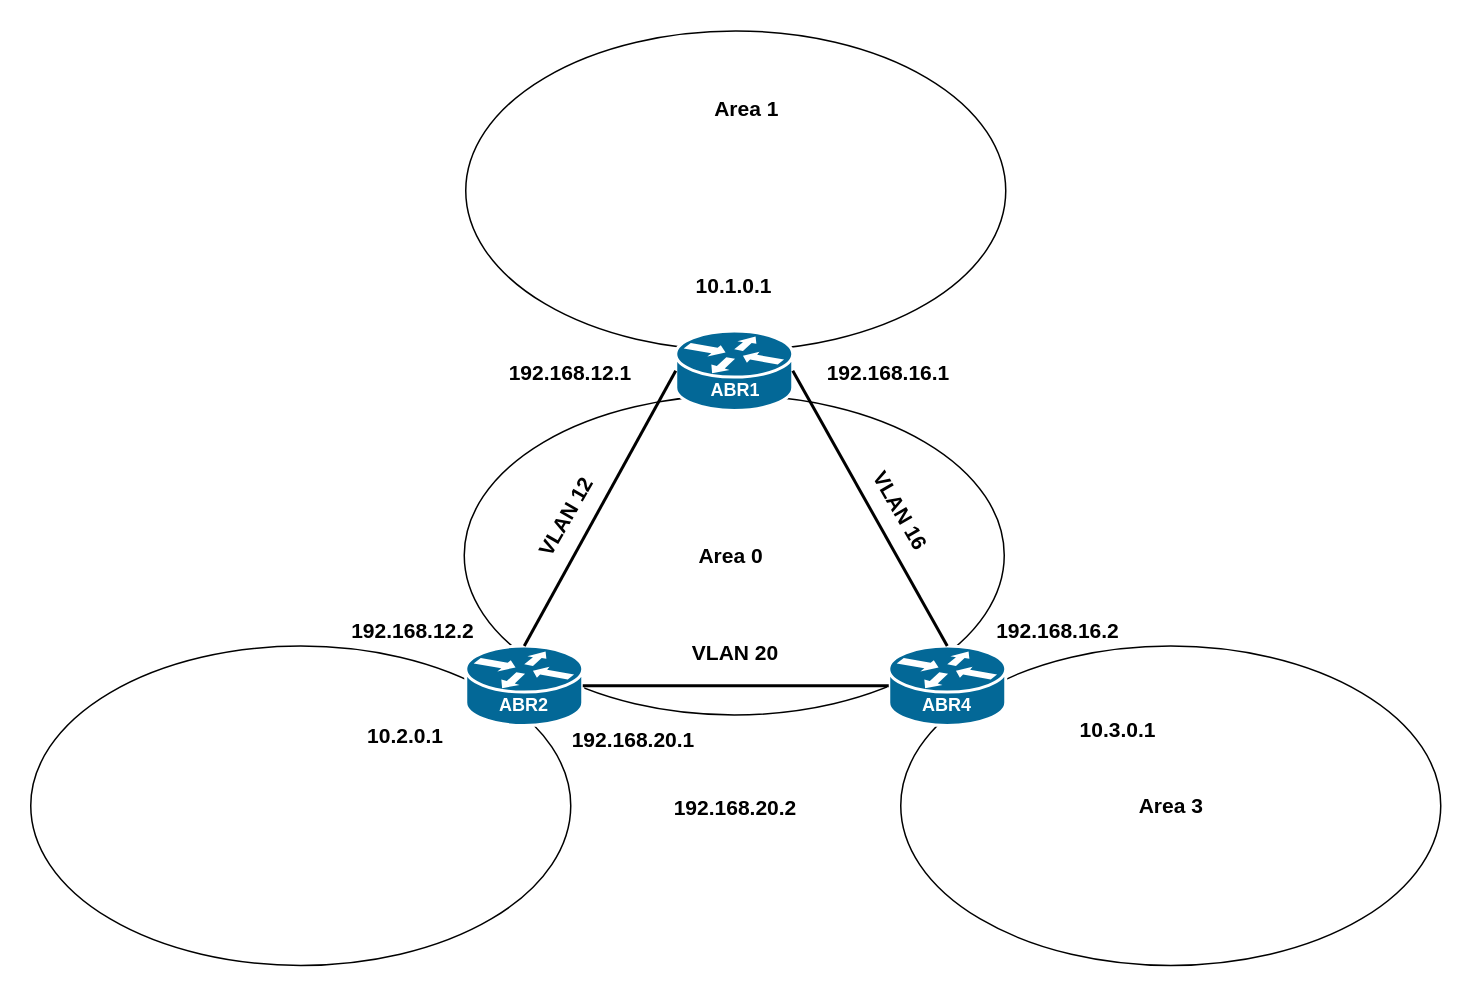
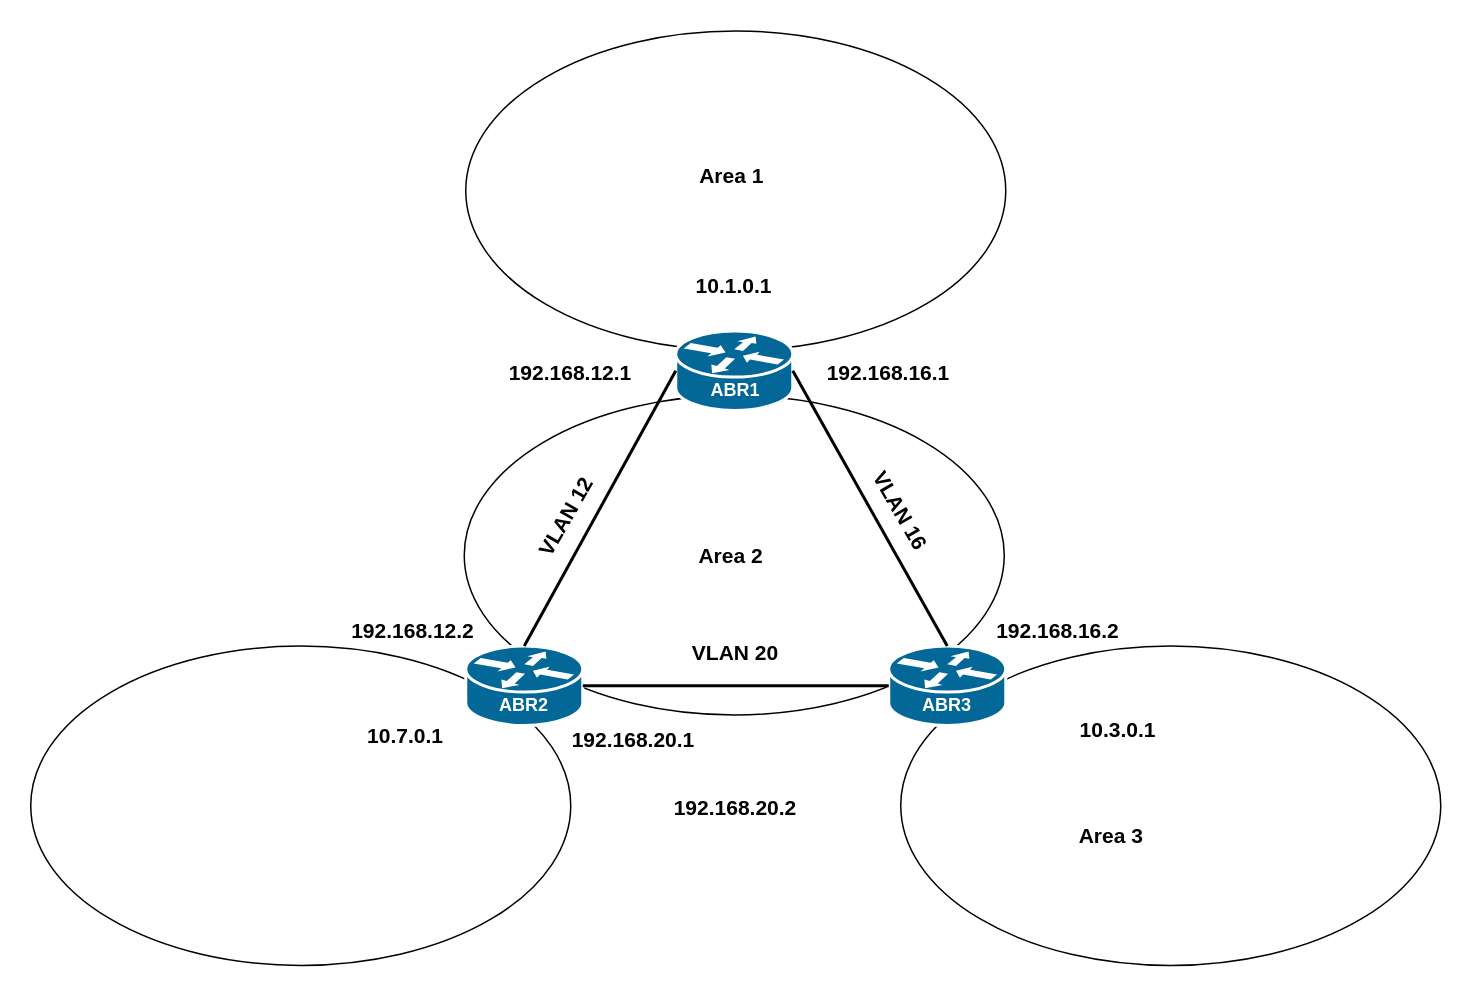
- <mxCell id="16" value="&lt;b&gt;&lt;font style=&quot;font-size: 14px&quot;&gt;Area 1&lt;br&gt;&lt;/font&gt;&lt;/b&gt;" style="text;html=1;strokeColor=none;fillColor=none;align=center;verticalAlign=middle;whiteSpace=wrap;rounded=0;" vertex="1" parent="1"><mxGeometry x="470" y="62" width="55" height="20" as="geometry" /></mxCell>
+ <mxCell id="16" value="&lt;b&gt;&lt;font style=&quot;font-size: 14px&quot;&gt;Area 1&lt;br&gt;&lt;/font&gt;&lt;/b&gt;" style="text;html=1;strokeColor=none;fillColor=none;align=center;verticalAlign=middle;whiteSpace=wrap;rounded=0;" vertex="1" parent="1"><mxGeometry x="460" y="107" width="55" height="20" as="geometry" /></mxCell>
- <mxCell id="18" value="&lt;b&gt;&lt;font style=&quot;font-size: 14px&quot;&gt;Area 0&lt;br&gt;&lt;/font&gt;&lt;/b&gt;" style="text;html=1;strokeColor=none;fillColor=none;align=center;verticalAlign=middle;whiteSpace=wrap;rounded=0;" vertex="1" parent="1"><mxGeometry x="460" y="360" width="54" height="20" as="geometry" /></mxCell>
+ <mxCell id="18" value="&lt;b&gt;&lt;font style=&quot;font-size: 14px&quot;&gt;Area 2&lt;br&gt;&lt;/font&gt;&lt;/b&gt;" style="text;html=1;strokeColor=none;fillColor=none;align=center;verticalAlign=middle;whiteSpace=wrap;rounded=0;" vertex="1" parent="1"><mxGeometry x="460" y="360" width="54" height="20" as="geometry" /></mxCell>
- <mxCell id="14" value="&lt;b&gt;&lt;font color=&quot;#FFFFFF&quot;&gt;ABR4&lt;/font&gt;&lt;/b&gt;" style="text;html=1;strokeColor=none;fillColor=none;align=center;verticalAlign=middle;whiteSpace=wrap;rounded=0;" vertex="1" parent="1"><mxGeometry x="611" y="460" width="40" height="20" as="geometry" /></mxCell>
+ <mxCell id="14" value="&lt;b&gt;&lt;font color=&quot;#FFFFFF&quot;&gt;ABR3&lt;/font&gt;&lt;/b&gt;" style="text;html=1;strokeColor=none;fillColor=none;align=center;verticalAlign=middle;whiteSpace=wrap;rounded=0;" vertex="1" parent="1"><mxGeometry x="611" y="460" width="40" height="20" as="geometry" /></mxCell>
- <mxCell id="19" value="&lt;b&gt;&lt;font style=&quot;font-size: 14px&quot;&gt;10.2.0.1&lt;/font&gt;&lt;/b&gt;" style="text;html=1;strokeColor=none;fillColor=none;align=center;verticalAlign=middle;whiteSpace=wrap;rounded=0;" vertex="1" parent="1"><mxGeometry x="240" y="480" width="60" height="20" as="geometry" /></mxCell>
+ <mxCell id="19" value="&lt;b&gt;&lt;font style=&quot;font-size: 14px&quot;&gt;10.7.0.1&lt;/font&gt;&lt;/b&gt;" style="text;html=1;strokeColor=none;fillColor=none;align=center;verticalAlign=middle;whiteSpace=wrap;rounded=0;" vertex="1" parent="1"><mxGeometry x="240" y="480" width="60" height="20" as="geometry" /></mxCell>
- <mxCell id="17" value="&lt;b&gt;&lt;font style=&quot;font-size: 14px&quot;&gt;Area 3&lt;br&gt;&lt;/font&gt;&lt;/b&gt;" style="text;html=1;strokeColor=none;fillColor=none;align=center;verticalAlign=middle;whiteSpace=wrap;rounded=0;" vertex="1" parent="1"><mxGeometry x="752.5" y="526.5" width="55" height="20" as="geometry" /></mxCell>
+ <mxCell id="17" value="&lt;b&gt;&lt;font style=&quot;font-size: 14px&quot;&gt;Area 3&lt;br&gt;&lt;/font&gt;&lt;/b&gt;" style="text;html=1;strokeColor=none;fillColor=none;align=center;verticalAlign=middle;whiteSpace=wrap;rounded=0;" vertex="1" parent="1"><mxGeometry x="712.5" y="546.5" width="55" height="20" as="geometry" /></mxCell>
